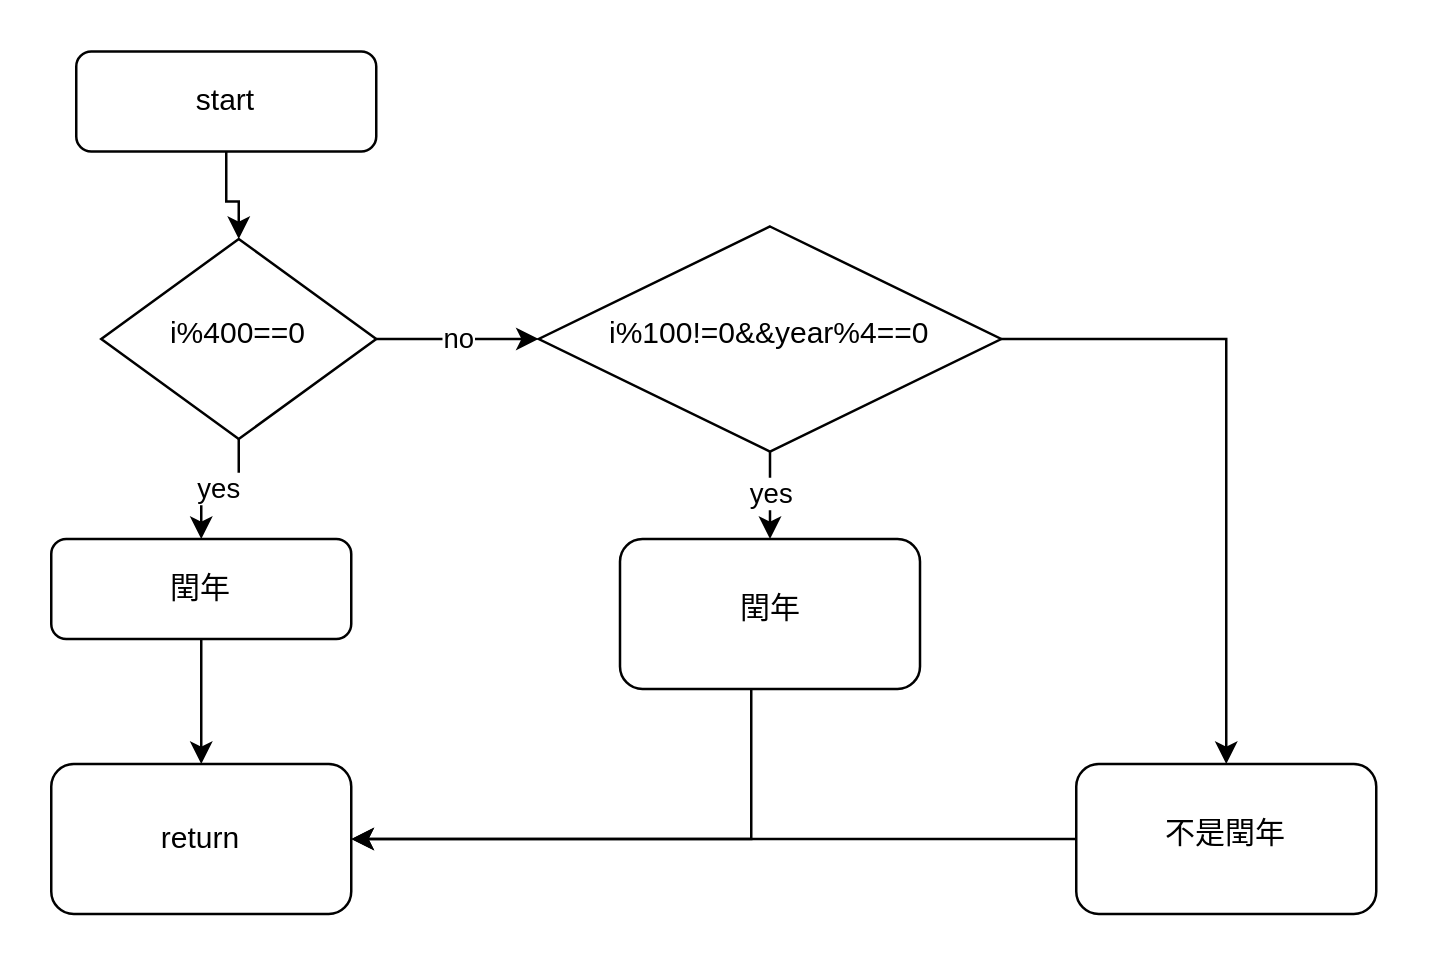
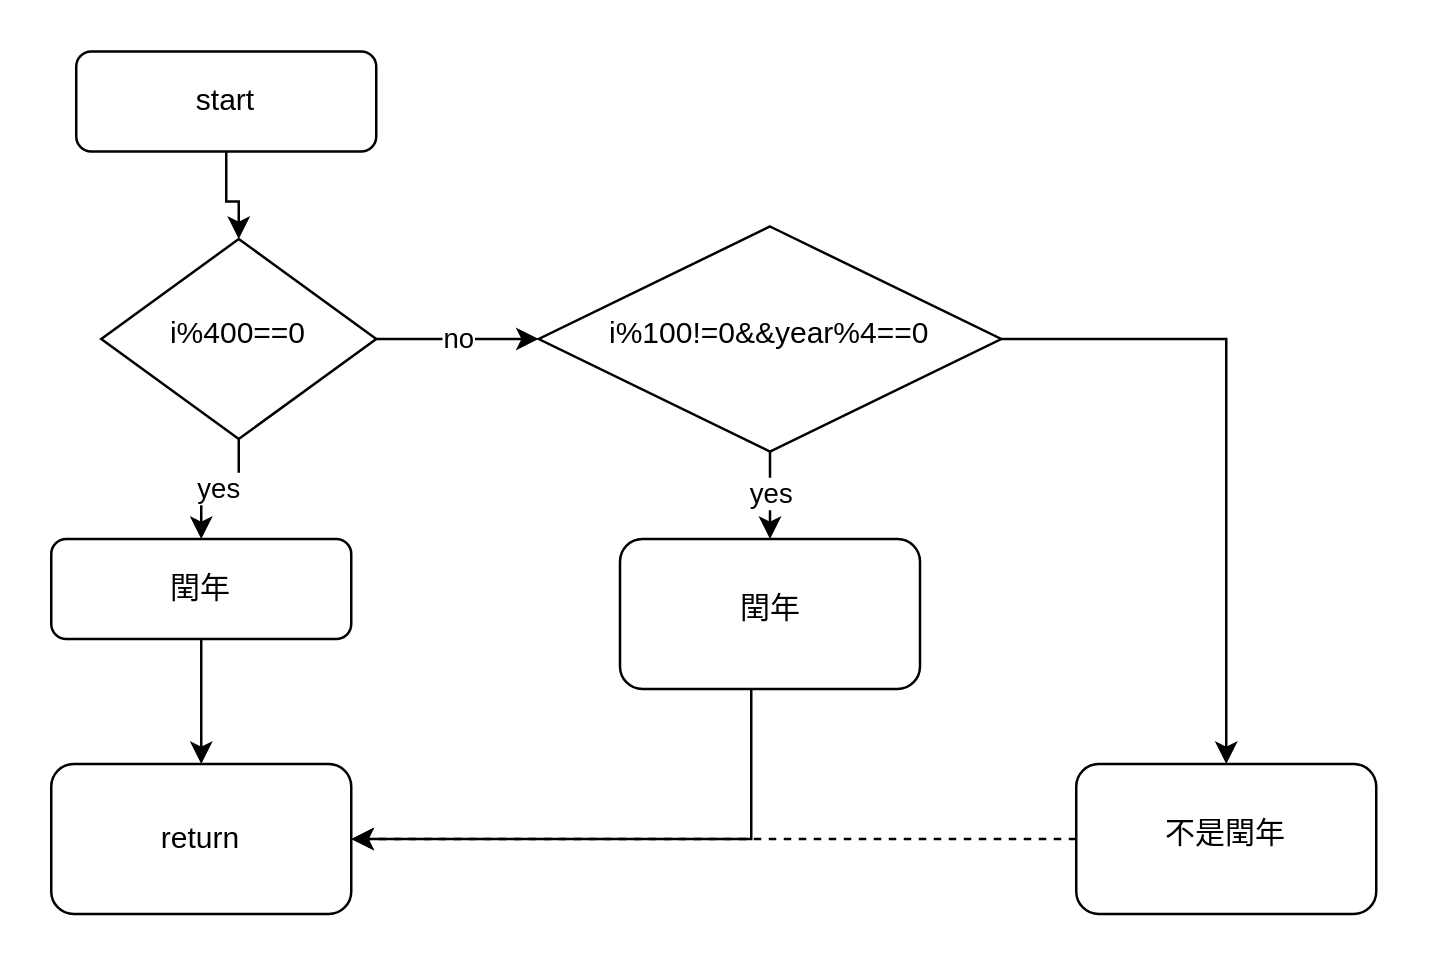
- <mxCell id="15" style="edgeStyle=orthogonalEdgeStyle;rounded=0;orthogonalLoop=1;jettySize=auto;html=1;entryX=1;entryY=0.5;entryDx=0;entryDy=0;" edge="1" parent="1" source="16" target="9"><mxGeometry relative="1" as="geometry" /></mxCell>
+ <mxCell id="15" style="edgeStyle=orthogonalEdgeStyle;rounded=0;orthogonalLoop=1;jettySize=auto;html=1;entryX=1;entryY=0.5;entryDx=0;entryDy=0;dashed=1;" edge="1" parent="1" source="16" target="9"><mxGeometry relative="1" as="geometry" /></mxCell>
